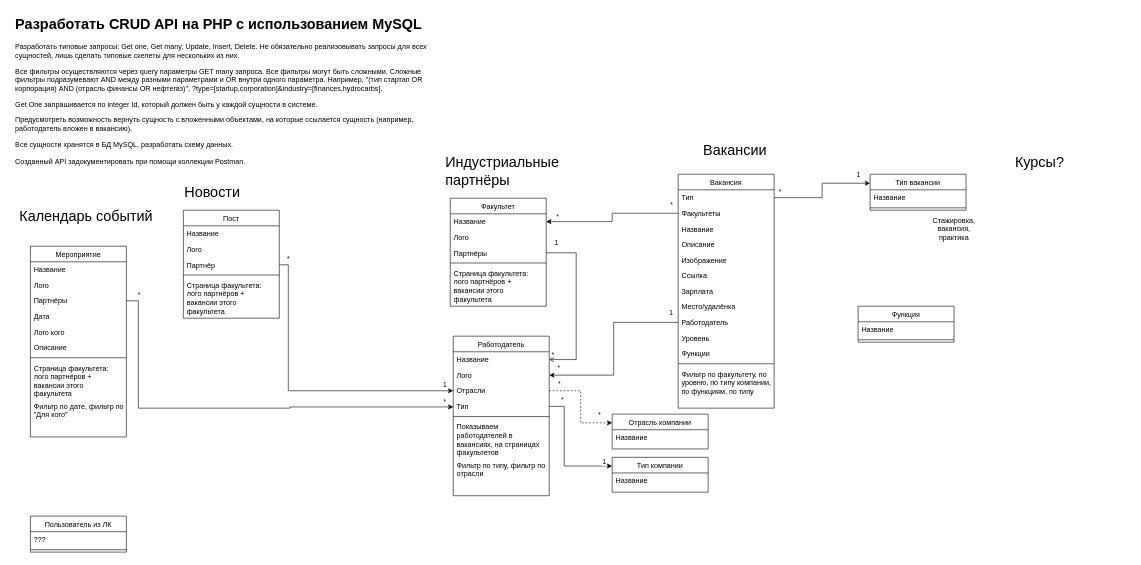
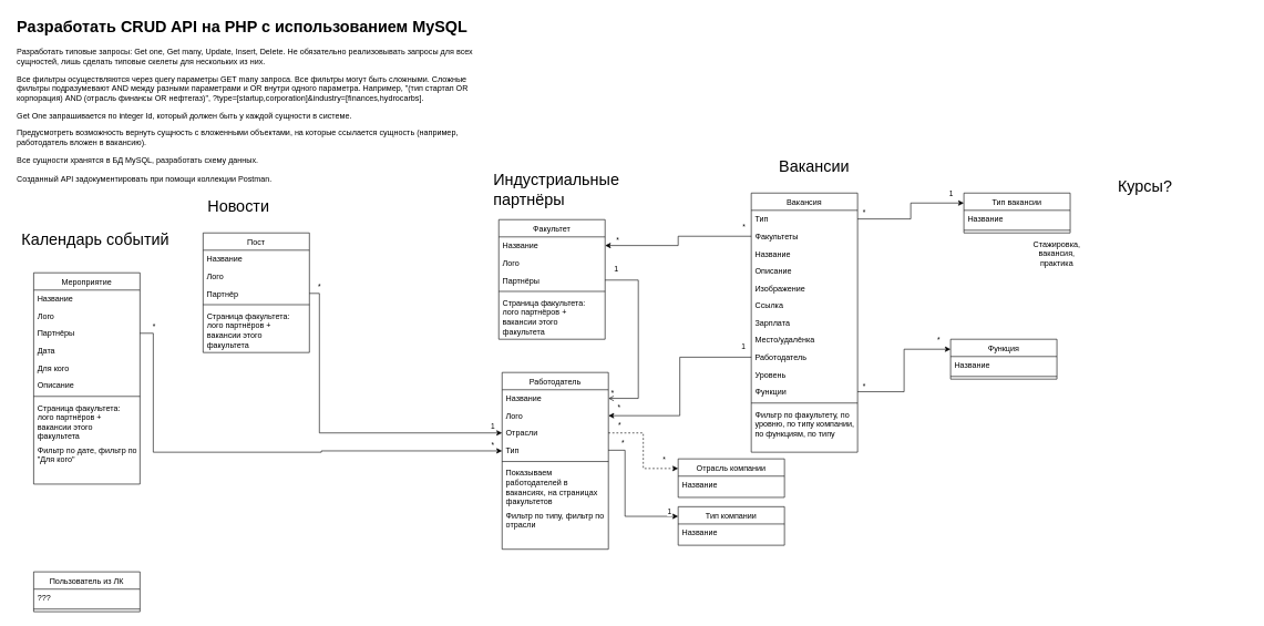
- <mxCell id="77" value="Курсы?" style="text;html=1;strokeColor=none;fillColor=none;align=left;verticalAlign=top;whiteSpace=wrap;rounded=0;fontSize=24;" parent="1" vertex="1"><mxGeometry x="1690" y="250" width="190" height="20" as="geometry" /></mxCell>
+ <mxCell id="77" value="Курсы?" style="text;html=1;strokeColor=none;fillColor=none;align=left;verticalAlign=top;whiteSpace=wrap;rounded=0;fontSize=24;" parent="1" vertex="1"><mxGeometry x="1680" y="260" width="190" height="20" as="geometry" /></mxCell>
- <mxCell id="3" value="Новости" style="text;html=1;strokeColor=none;fillColor=none;align=left;verticalAlign=top;whiteSpace=wrap;rounded=0;fontSize=24;" parent="1" vertex="1"><mxGeometry x="305" y="300" width="190" height="20" as="geometry" /></mxCell>
+ <mxCell id="3" value="Новости" style="text;html=1;strokeColor=none;fillColor=none;align=left;verticalAlign=top;whiteSpace=wrap;rounded=0;fontSize=24;" parent="1" vertex="1"><mxGeometry x="310" y="290" width="190" height="20" as="geometry" /></mxCell>
- <mxCell id="28" value="Лого кого" style="text;align=left;verticalAlign=top;spacingLeft=4;spacingRight=4;overflow=hidden;rotatable=0;points=[[0,0.5],[1,0.5]];portConstraint=eastwest;" parent="23" vertex="1"><mxGeometry y="130" width="160" height="26" as="geometry" /></mxCell>
+ <mxCell id="28" value="Для кого" style="text;align=left;verticalAlign=top;spacingLeft=4;spacingRight=4;overflow=hidden;rotatable=0;points=[[0,0.5],[1,0.5]];portConstraint=eastwest;" parent="23" vertex="1"><mxGeometry y="130" width="160" height="26" as="geometry" /></mxCell>
+ <mxCell id="74" style="edgeStyle=orthogonalEdgeStyle;rounded=0;orthogonalLoop=1;jettySize=auto;html=1;exitX=1;exitY=0.5;exitDx=0;exitDy=0;entryX=0;entryY=0.25;entryDx=0;entryDy=0;" parent="1" source="62" target="71" edge="1"><mxGeometry relative="1" as="geometry" /></mxCell>
+ <mxCell id="75" value="*" style="edgeLabel;html=1;align=center;verticalAlign=middle;resizable=0;points=[];" parent="74" vertex="1" connectable="0"><mxGeometry x="0.814" y="-1" relative="1" as="geometry"><mxPoint y="-16" as="offset" /></mxGeometry></mxCell>
+ <mxCell id="76" value="*" style="edgeLabel;html=1;align=center;verticalAlign=middle;resizable=0;points=[];" parent="74" vertex="1" connectable="0"><mxGeometry x="-0.909" y="-2" relative="1" as="geometry"><mxPoint y="-11" as="offset" /></mxGeometry></mxCell>
